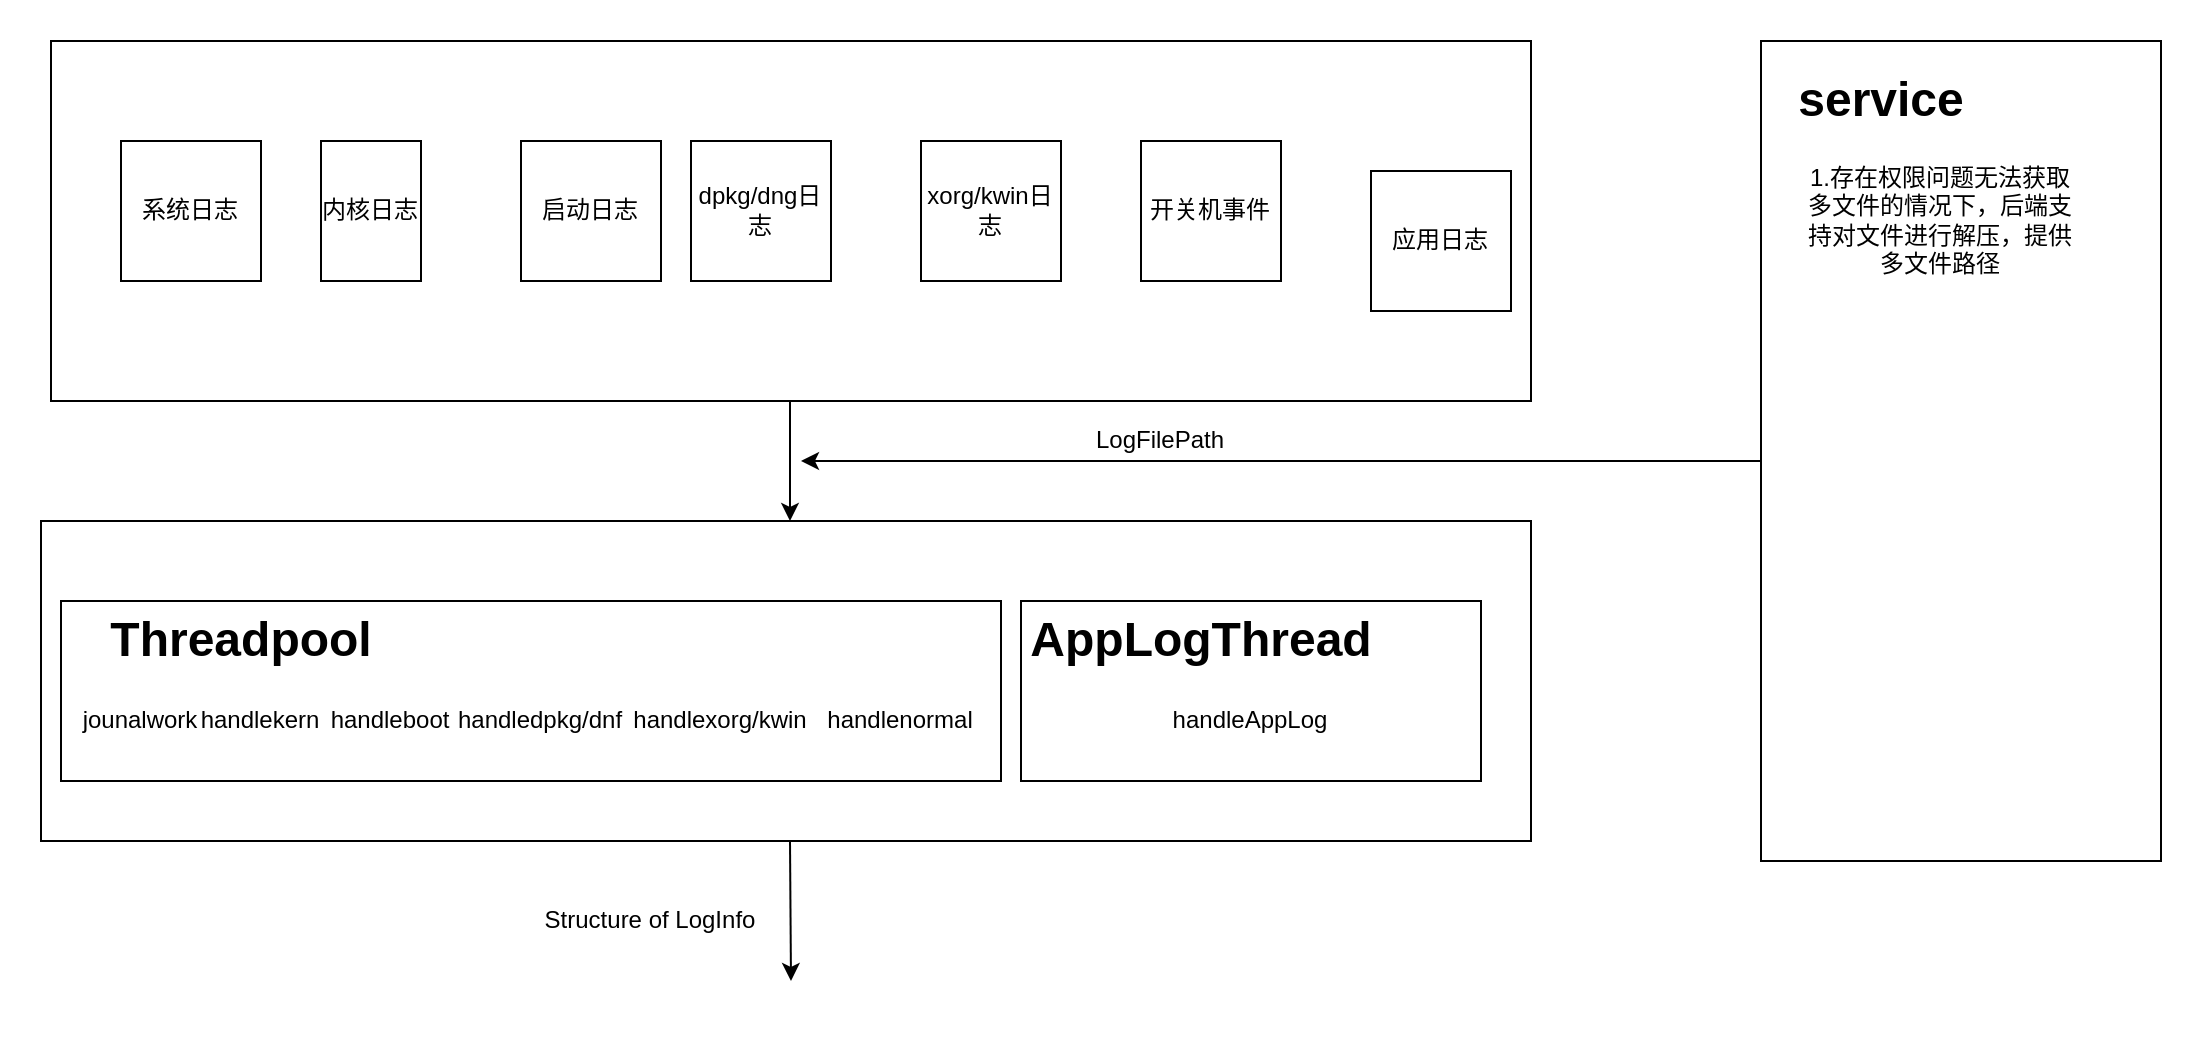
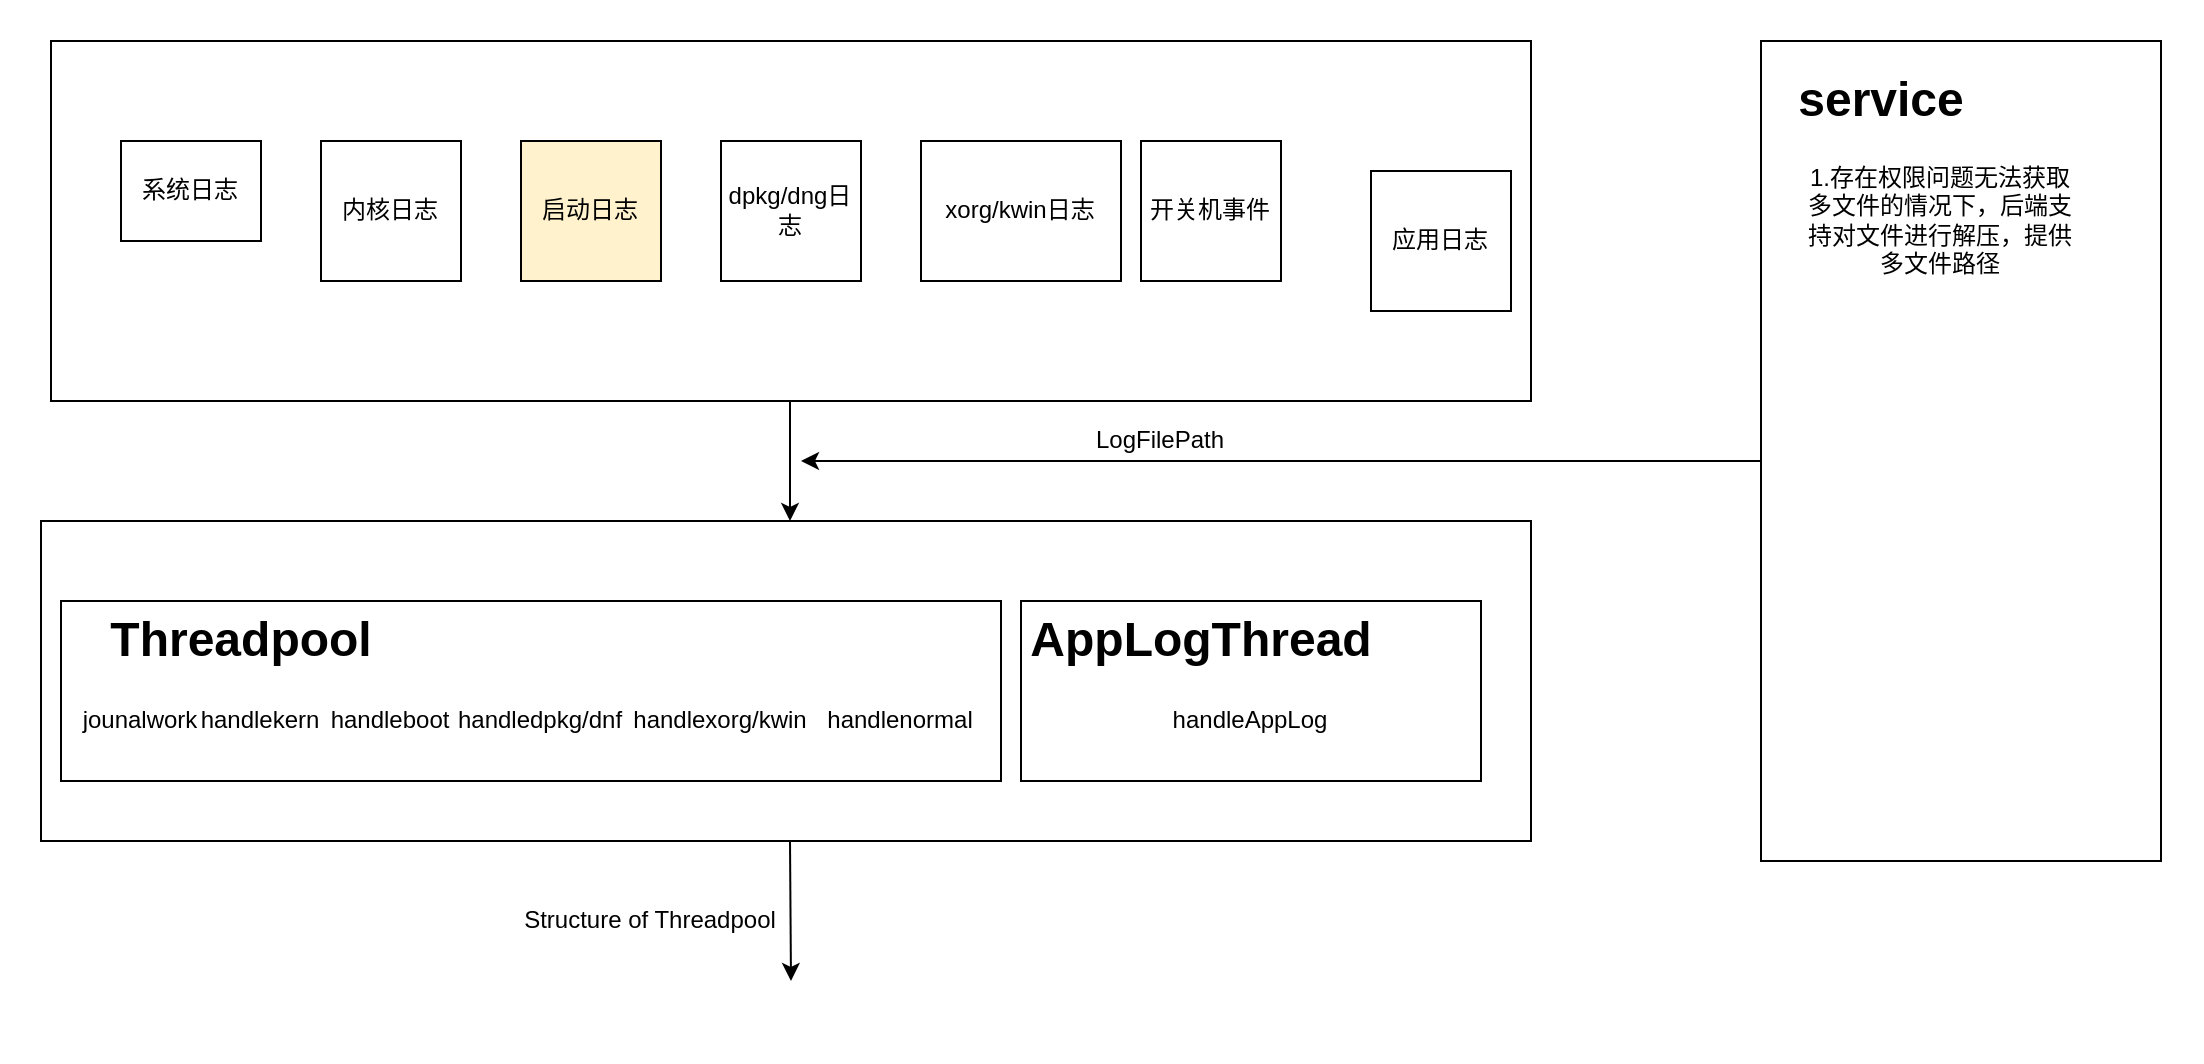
- <mxCell id="3" value="系统日志" style="whiteSpace=wrap;html=1;aspect=fixed;" vertex="1" parent="1"><mxGeometry x="60" y="70" width="70" height="70" as="geometry" /></mxCell>
+ <mxCell id="3" value="系统日志" style="whiteSpace=wrap;html=1;aspect=fixed;" vertex="1" parent="1"><mxGeometry x="60" y="70" width="70" height="50" as="geometry" /></mxCell>
- <mxCell id="4" value="内核日志" style="whiteSpace=wrap;html=1;aspect=fixed;" vertex="1" parent="1"><mxGeometry x="160" y="70" width="50" height="70" as="geometry" /></mxCell>
+ <mxCell id="4" value="内核日志" style="whiteSpace=wrap;html=1;aspect=fixed;" vertex="1" parent="1"><mxGeometry x="160" y="70" width="70" height="70" as="geometry" /></mxCell>
- <mxCell id="5" value="启动日志" style="whiteSpace=wrap;html=1;aspect=fixed;" vertex="1" parent="1"><mxGeometry x="260" y="70" width="70" height="70" as="geometry" /></mxCell>
+ <mxCell id="5" value="启动日志" style="whiteSpace=wrap;html=1;aspect=fixed;fillColor=#fff2cc;" vertex="1" parent="1"><mxGeometry x="260" y="70" width="70" height="70" as="geometry" /></mxCell>
- <mxCell id="10" value="dpkg/dng日志" style="whiteSpace=wrap;html=1;aspect=fixed;" vertex="1" parent="1"><mxGeometry x="345" y="70" width="70" height="70" as="geometry" /></mxCell>
+ <mxCell id="10" value="dpkg/dng日志" style="whiteSpace=wrap;html=1;aspect=fixed;" vertex="1" parent="1"><mxGeometry x="360" y="70" width="70" height="70" as="geometry" /></mxCell>
- <mxCell id="6" value="xorg/kwin日志" style="whiteSpace=wrap;html=1;aspect=fixed;" vertex="1" parent="1"><mxGeometry x="460" y="70" width="70" height="70" as="geometry" /></mxCell>
+ <mxCell id="6" value="xorg/kwin日志" style="whiteSpace=wrap;html=1;aspect=fixed;" vertex="1" parent="1"><mxGeometry x="460" y="70" width="100" height="70" as="geometry" /></mxCell>
- <mxCell id="25" value="Structure of LogInfo" style="text;html=1;strokeColor=none;fillColor=none;align=center;verticalAlign=middle;whiteSpace=wrap;rounded=0;" vertex="1" parent="1"><mxGeometry x="260" y="410" width="130" height="100" as="geometry" /></mxCell>
+ <mxCell id="25" value="Structure of Threadpool" style="text;html=1;strokeColor=none;fillColor=none;align=center;verticalAlign=middle;whiteSpace=wrap;rounded=0;" vertex="1" parent="1"><mxGeometry x="260" y="410" width="130" height="100" as="geometry" /></mxCell>
